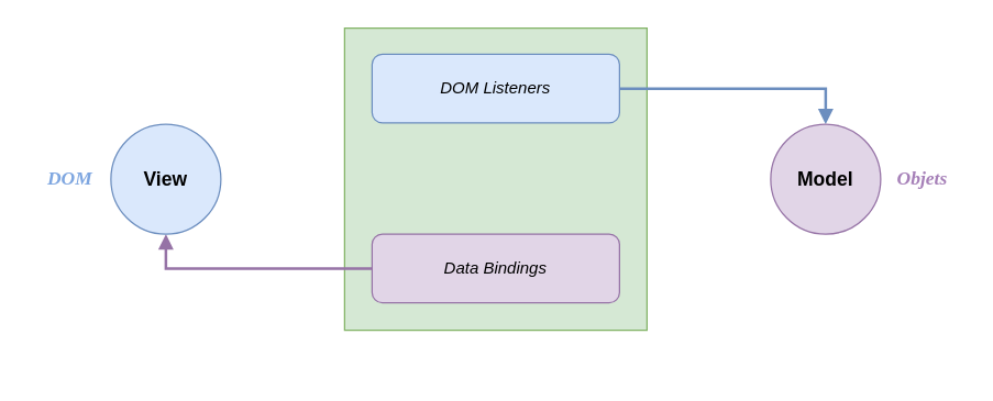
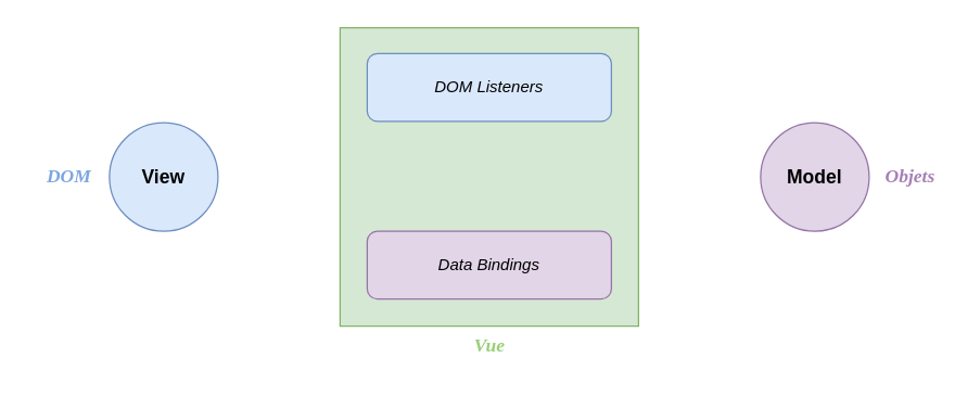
- <mxCell id="3" style="edgeStyle=orthogonalEdgeStyle;rounded=0;orthogonalLoop=1;jettySize=auto;html=1;entryX=0.5;entryY=0;entryDx=0;entryDy=0;strokeWidth=2;endArrow=block;endFill=1;fillColor=#dae8fc;strokeColor=#6c8ebf;exitX=1;exitY=0.5;exitDx=0;exitDy=0;" edge="1" parent="1" source="4" target="7"><mxGeometry relative="1" as="geometry"><Array as="points"><mxPoint x="600" y="64" /></Array></mxGeometry></mxCell>
- <mxCell id="5" style="edgeStyle=orthogonalEdgeStyle;rounded=0;orthogonalLoop=1;jettySize=auto;html=1;entryX=0.5;entryY=1;entryDx=0;entryDy=0;strokeWidth=2;endArrow=block;endFill=1;fillColor=#e1d5e7;strokeColor=#9673a6;" edge="1" parent="1" source="6" target="8"><mxGeometry relative="1" as="geometry"><Array as="points"><mxPoint x="120" y="195" /></Array></mxGeometry></mxCell>
+ <mxCell id="9" value="&lt;font style=&quot;font-size: 14px;&quot;&gt;&lt;i style=&quot;&quot;&gt;&lt;b style=&quot;&quot;&gt;Vue&lt;/b&gt;&lt;/i&gt;&lt;/font&gt;" style="text;html=1;strokeColor=none;fillColor=none;align=center;verticalAlign=middle;rounded=0;fontFamily=Comic Sans MS;fontColor=#97D077;" vertex="1" parent="1"><mxGeometry x="330" y="240" width="60" height="30" as="geometry" /></mxCell>
